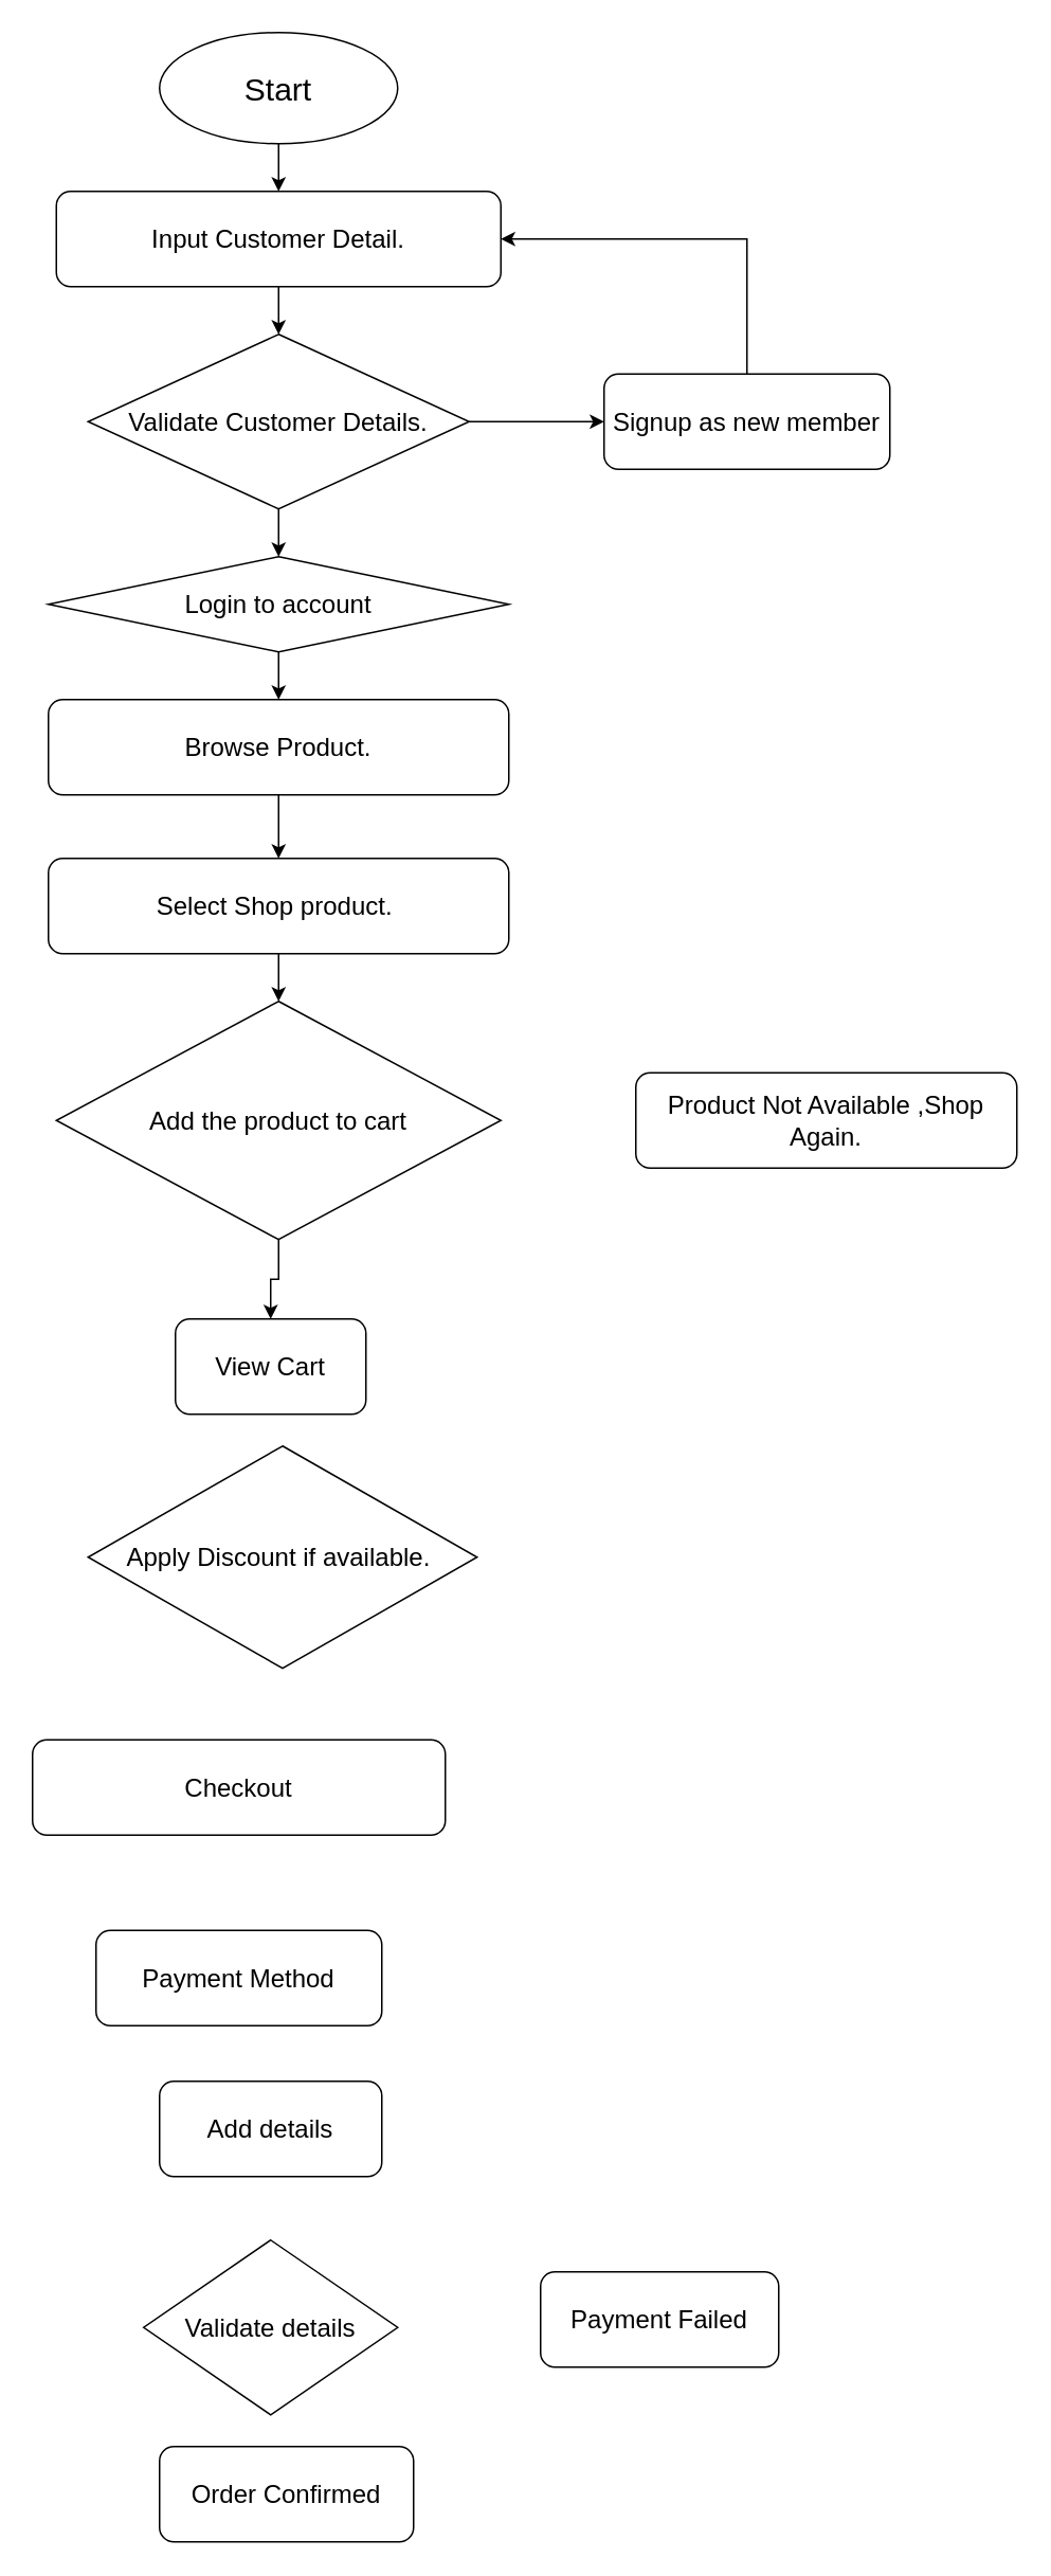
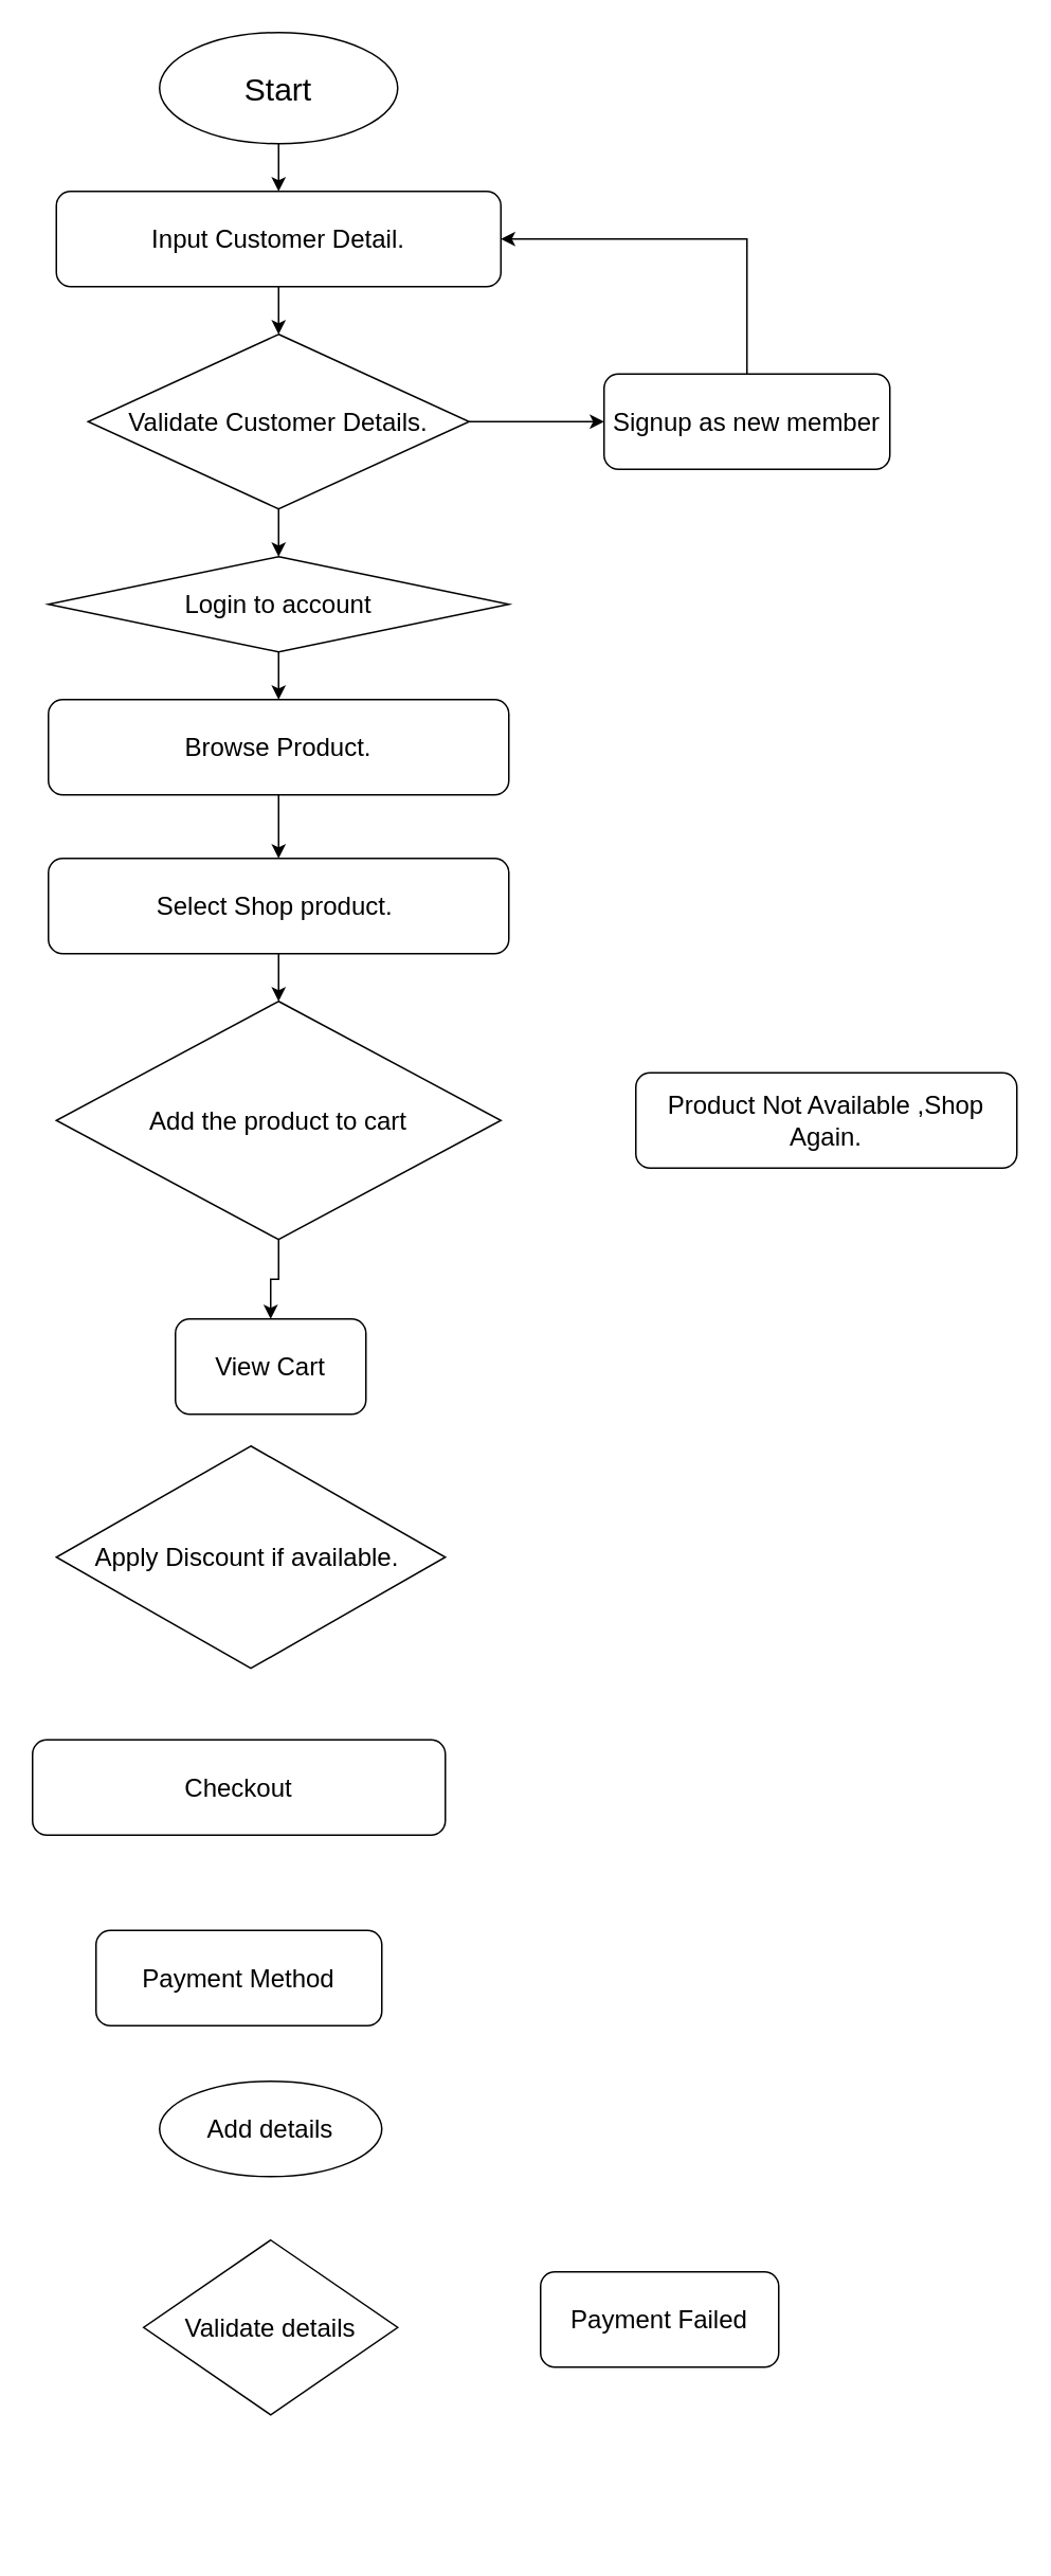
- <mxCell id="21" value="&lt;font style=&quot;font-size: 16px;&quot;&gt;Apply Discount if available.&amp;nbsp;&lt;/font&gt;" style="rhombus;whiteSpace=wrap;html=1;" vertex="1" parent="1"><mxGeometry x="55" y="910" width="245" height="140" as="geometry" /></mxCell>
+ <mxCell id="21" value="&lt;font style=&quot;font-size: 16px;&quot;&gt;Apply Discount if available.&amp;nbsp;&lt;/font&gt;" style="rhombus;whiteSpace=wrap;html=1;" vertex="1" parent="1"><mxGeometry x="35" y="910" width="245" height="140" as="geometry" /></mxCell>
- <mxCell id="24" value="&lt;font style=&quot;font-size: 16px;&quot;&gt;Add details&lt;/font&gt;" style="rounded=1;whiteSpace=wrap;html=1;" vertex="1" parent="1"><mxGeometry x="100" y="1310" width="140" height="60" as="geometry" /></mxCell>
+ <mxCell id="24" value="&lt;font style=&quot;font-size: 16px;&quot;&gt;Add details&lt;/font&gt;" style="ellipse;whiteSpace=wrap;html=1;" vertex="1" parent="1"><mxGeometry x="100" y="1310" width="140" height="60" as="geometry" /></mxCell>
- <mxCell id="27" value="&lt;font style=&quot;font-size: 16px;&quot;&gt;Order Confirmed&lt;/font&gt;" style="rounded=1;whiteSpace=wrap;html=1;" vertex="1" parent="1"><mxGeometry x="100" y="1540" width="160" height="60" as="geometry" /></mxCell>
